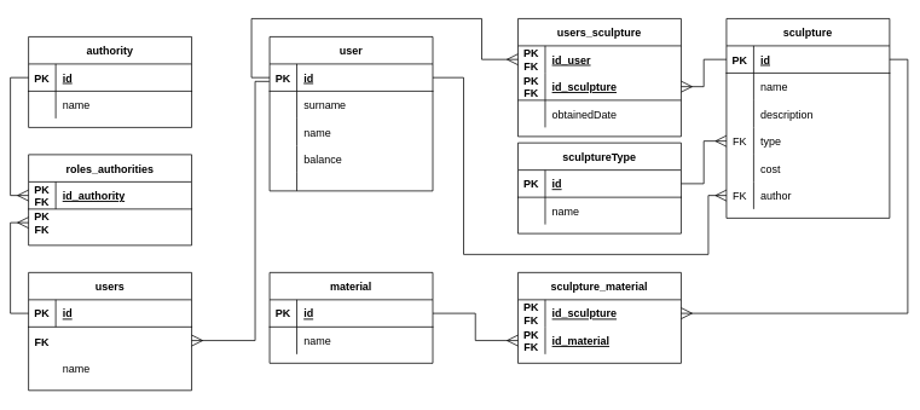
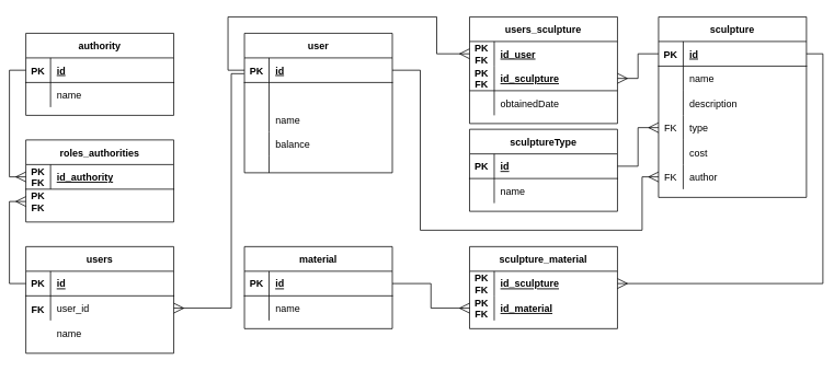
- <mxCell id="28" value="surname" style="shape=partialRectangle;connectable=0;fillColor=none;top=0;left=0;bottom=0;right=0;align=left;spacingLeft=6;overflow=hidden;" parent="26" vertex="1"><mxGeometry x="30" width="150" height="30" as="geometry"><mxRectangle width="150" height="30" as="alternateBounds" /></mxGeometry></mxCell>
+ <mxCell id="15" value="user_id" style="shape=partialRectangle;connectable=0;fillColor=none;top=0;left=0;bottom=0;right=0;align=left;spacingLeft=6;overflow=hidden;" parent="13" vertex="1"><mxGeometry x="30" width="150" height="30" as="geometry"><mxRectangle width="150" height="30" as="alternateBounds" /></mxGeometry></mxCell>
